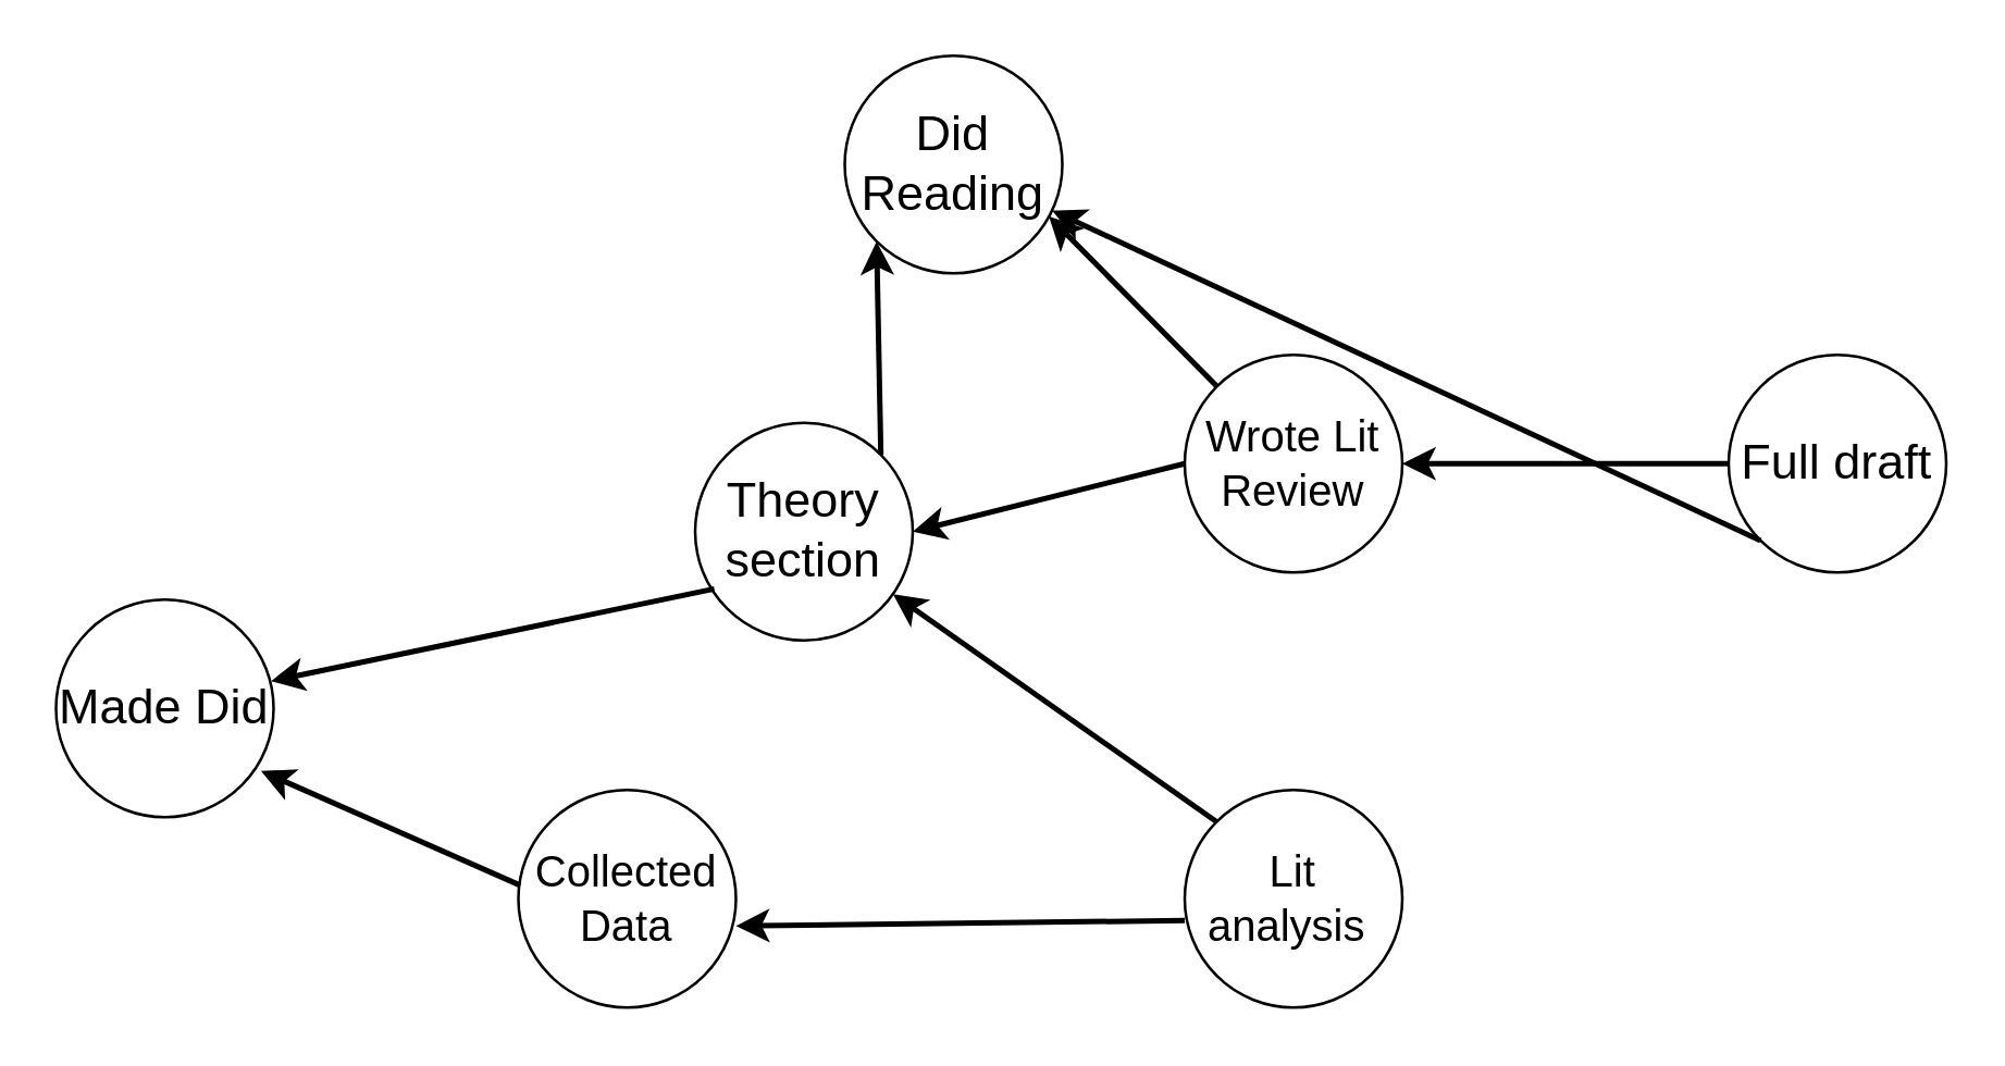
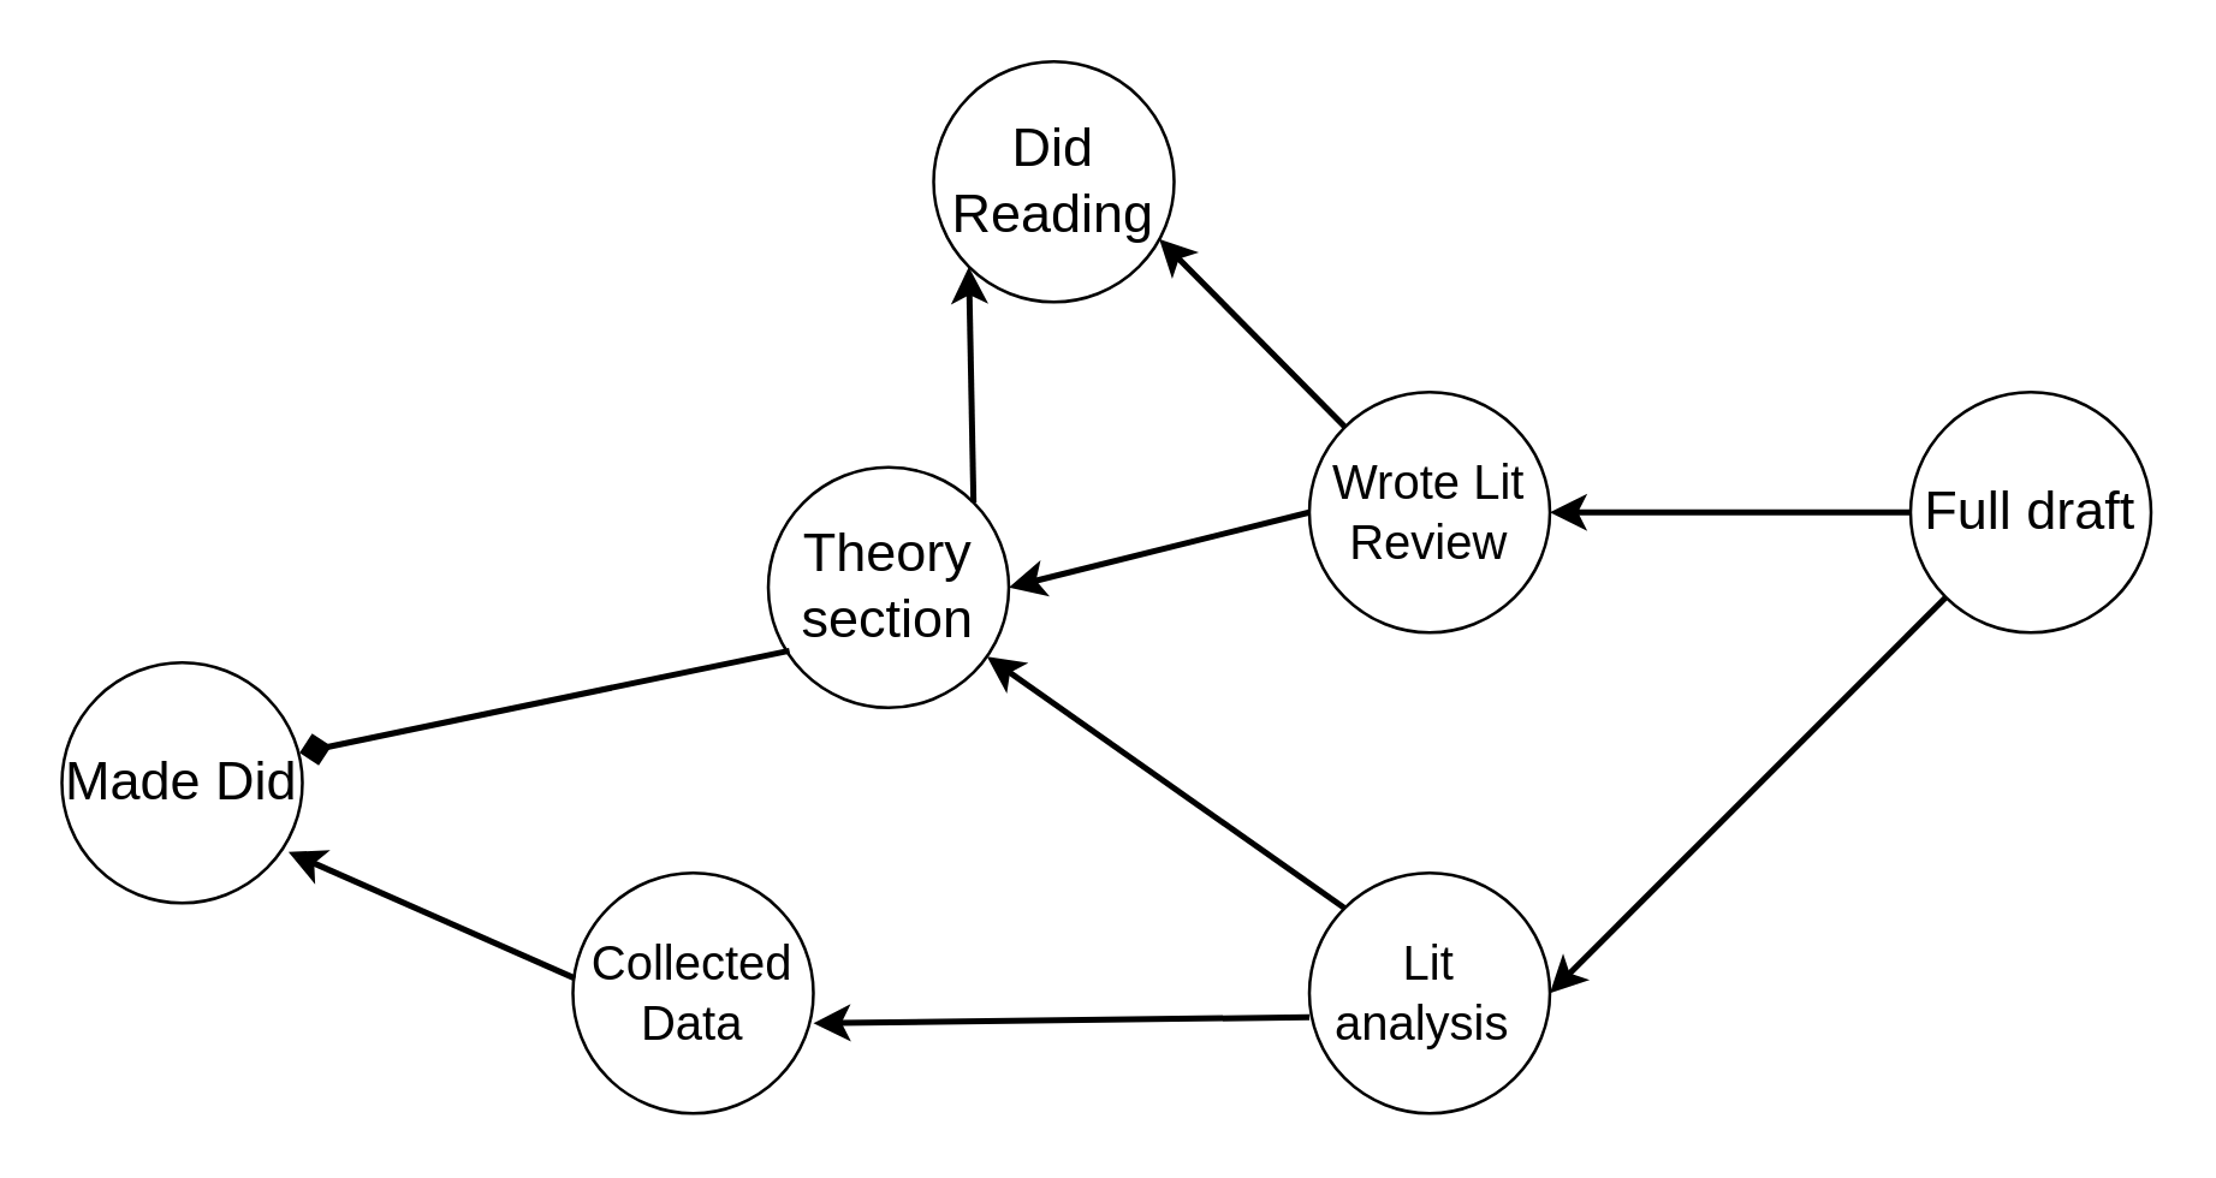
- <mxCell id="17" value="" style="endArrow=classic;html=1;rounded=0;fontSize=13;convertToSvg=1;strokeWidth=2;exitX=0;exitY=1;exitDx=0;exitDy=0;" parent="1" source="4" target="11" edge="1"><mxGeometry width="50" height="50" relative="1" as="geometry"><mxPoint x="680" y="329.5" as="sourcePoint" /><mxPoint x="515" y="329.5" as="targetPoint" /></mxGeometry></mxCell>
+ <mxCell id="17" value="" style="endArrow=classic;html=1;rounded=0;fontSize=13;convertToSvg=1;strokeWidth=2;exitX=0;exitY=1;exitDx=0;exitDy=0;entryX=1;entryY=0.5;entryDx=0;entryDy=0;" parent="1" source="4" target="3" edge="1"><mxGeometry width="50" height="50" relative="1" as="geometry"><mxPoint x="680" y="329.5" as="sourcePoint" /><mxPoint x="515" y="329.5" as="targetPoint" /></mxGeometry></mxCell>
- <mxCell id="8" value="" style="endArrow=classic;html=1;rounded=0;fontSize=13;convertToSvg=1;strokeWidth=2;exitX=0.088;exitY=0.763;exitDx=0;exitDy=0;entryX=0.988;entryY=0.375;entryDx=0;entryDy=0;entryPerimeter=0;exitPerimeter=0;" parent="1" source="5" target="9" edge="1"><mxGeometry width="50" height="50" relative="1" as="geometry"><mxPoint x="255" y="160" as="sourcePoint" /><mxPoint x="80" y="230" as="targetPoint" /></mxGeometry></mxCell>
+ <mxCell id="8" value="" style="endArrow=diamond;html=1;rounded=0;fontSize=13;convertToSvg=1;strokeWidth=2;exitX=0.088;exitY=0.763;exitDx=0;exitDy=0;entryX=0.988;entryY=0.375;entryDx=0;entryDy=0;entryPerimeter=0;exitPerimeter=0;" parent="1" source="5" target="9" edge="1"><mxGeometry width="50" height="50" relative="1" as="geometry"><mxPoint x="255" y="160" as="sourcePoint" /><mxPoint x="80" y="230" as="targetPoint" /></mxGeometry></mxCell>
